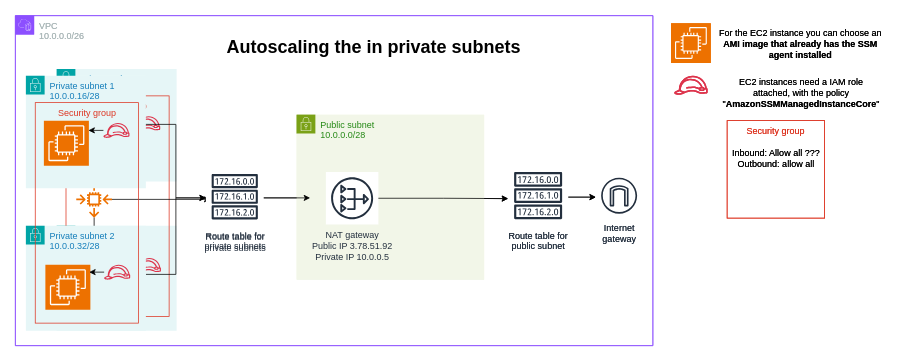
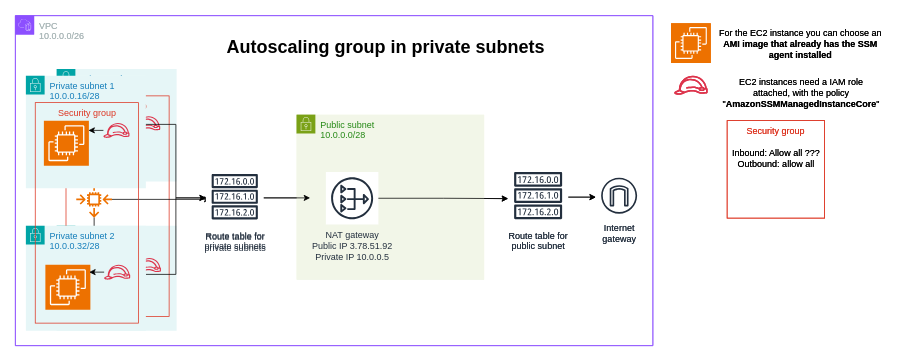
- <mxCell id="28" value="&lt;h1 style=&quot;margin-top: 0px;&quot;&gt;Autoscaling the in private subnets&lt;br&gt;&lt;/h1&gt;&lt;p&gt;&lt;br&gt;&lt;/p&gt;" style="text;html=1;whiteSpace=wrap;overflow=hidden;rounded=0;" vertex="1" parent="2"><mxGeometry x="280" y="21" width="440" height="50" as="geometry" /></mxCell>
+ <mxCell id="28" value="&lt;h1 style=&quot;margin-top: 0px;&quot;&gt;Autoscaling group in private subnets&lt;br&gt;&lt;/h1&gt;&lt;p&gt;&lt;br&gt;&lt;/p&gt;" style="text;html=1;whiteSpace=wrap;overflow=hidden;rounded=0;" vertex="1" parent="2"><mxGeometry x="280" y="21" width="440" height="50" as="geometry" /></mxCell>
